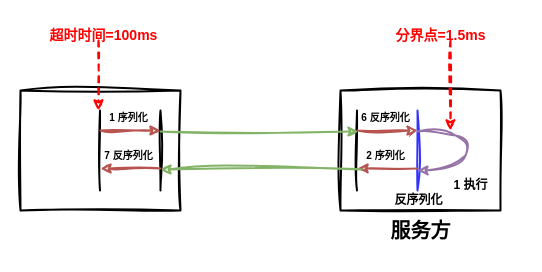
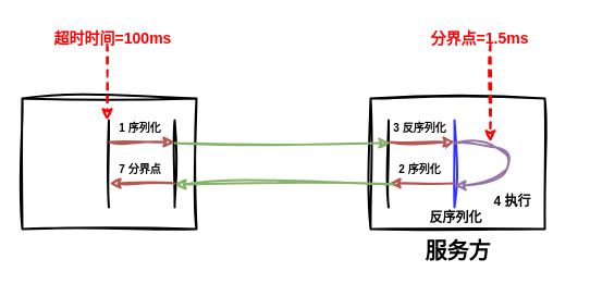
- <mxCell id="10" value="&lt;font size=&quot;1&quot; style=&quot;&quot;&gt;&lt;b style=&quot;&quot;&gt;6 反序列化&lt;/b&gt;&lt;/font&gt;" style="text;html=1;align=center;verticalAlign=middle;resizable=0;points=[];autosize=1;strokeColor=none;fillColor=none;sketch=1;curveFitting=1;jiggle=2;" vertex="1" parent="1"><mxGeometry x="345" y="102" width="80" height="30" as="geometry" /></mxCell>
+ <mxCell id="10" value="&lt;font size=&quot;1&quot; style=&quot;&quot;&gt;&lt;b style=&quot;&quot;&gt;3 反序列化&lt;/b&gt;&lt;/font&gt;" style="text;html=1;align=center;verticalAlign=middle;resizable=0;points=[];autosize=1;strokeColor=none;fillColor=none;sketch=1;curveFitting=1;jiggle=2;" vertex="1" parent="1"><mxGeometry x="345" y="102" width="80" height="30" as="geometry" /></mxCell>
- <mxCell id="14" value="&lt;font size=&quot;1&quot; style=&quot;&quot;&gt;&lt;b style=&quot;&quot;&gt;7 反序列化&lt;/b&gt;&lt;/font&gt;" style="text;html=1;align=center;verticalAlign=middle;resizable=0;points=[];autosize=1;strokeColor=none;fillColor=none;sketch=1;curveFitting=1;jiggle=2;" vertex="1" parent="1"><mxGeometry x="88" y="140" width="80" height="30" as="geometry" /></mxCell>
+ <mxCell id="14" value="&lt;font size=&quot;1&quot; style=&quot;&quot;&gt;&lt;b style=&quot;&quot;&gt;7 分界点&lt;/b&gt;&lt;/font&gt;" style="text;html=1;align=center;verticalAlign=middle;resizable=0;points=[];autosize=1;strokeColor=none;fillColor=none;sketch=1;curveFitting=1;jiggle=2;" vertex="1" parent="1"><mxGeometry x="88" y="140" width="80" height="30" as="geometry" /></mxCell>
- <mxCell id="24" value="&lt;b style=&quot;&quot;&gt;&lt;font style=&quot;font-size: 12px;&quot;&gt;1 执行&lt;/font&gt;&lt;/b&gt;" style="text;html=1;align=center;verticalAlign=middle;resizable=0;points=[];autosize=1;strokeColor=none;fillColor=none;sketch=1;curveFitting=1;jiggle=2;" vertex="1" parent="1"><mxGeometry x="440" y="170" width="60" height="30" as="geometry" /></mxCell>
+ <mxCell id="24" value="&lt;b style=&quot;&quot;&gt;&lt;font style=&quot;font-size: 12px;&quot;&gt;4 执行&lt;/font&gt;&lt;/b&gt;" style="text;html=1;align=center;verticalAlign=middle;resizable=0;points=[];autosize=1;strokeColor=none;fillColor=none;sketch=1;curveFitting=1;jiggle=2;" vertex="1" parent="1"><mxGeometry x="440" y="170" width="60" height="30" as="geometry" /></mxCell>
